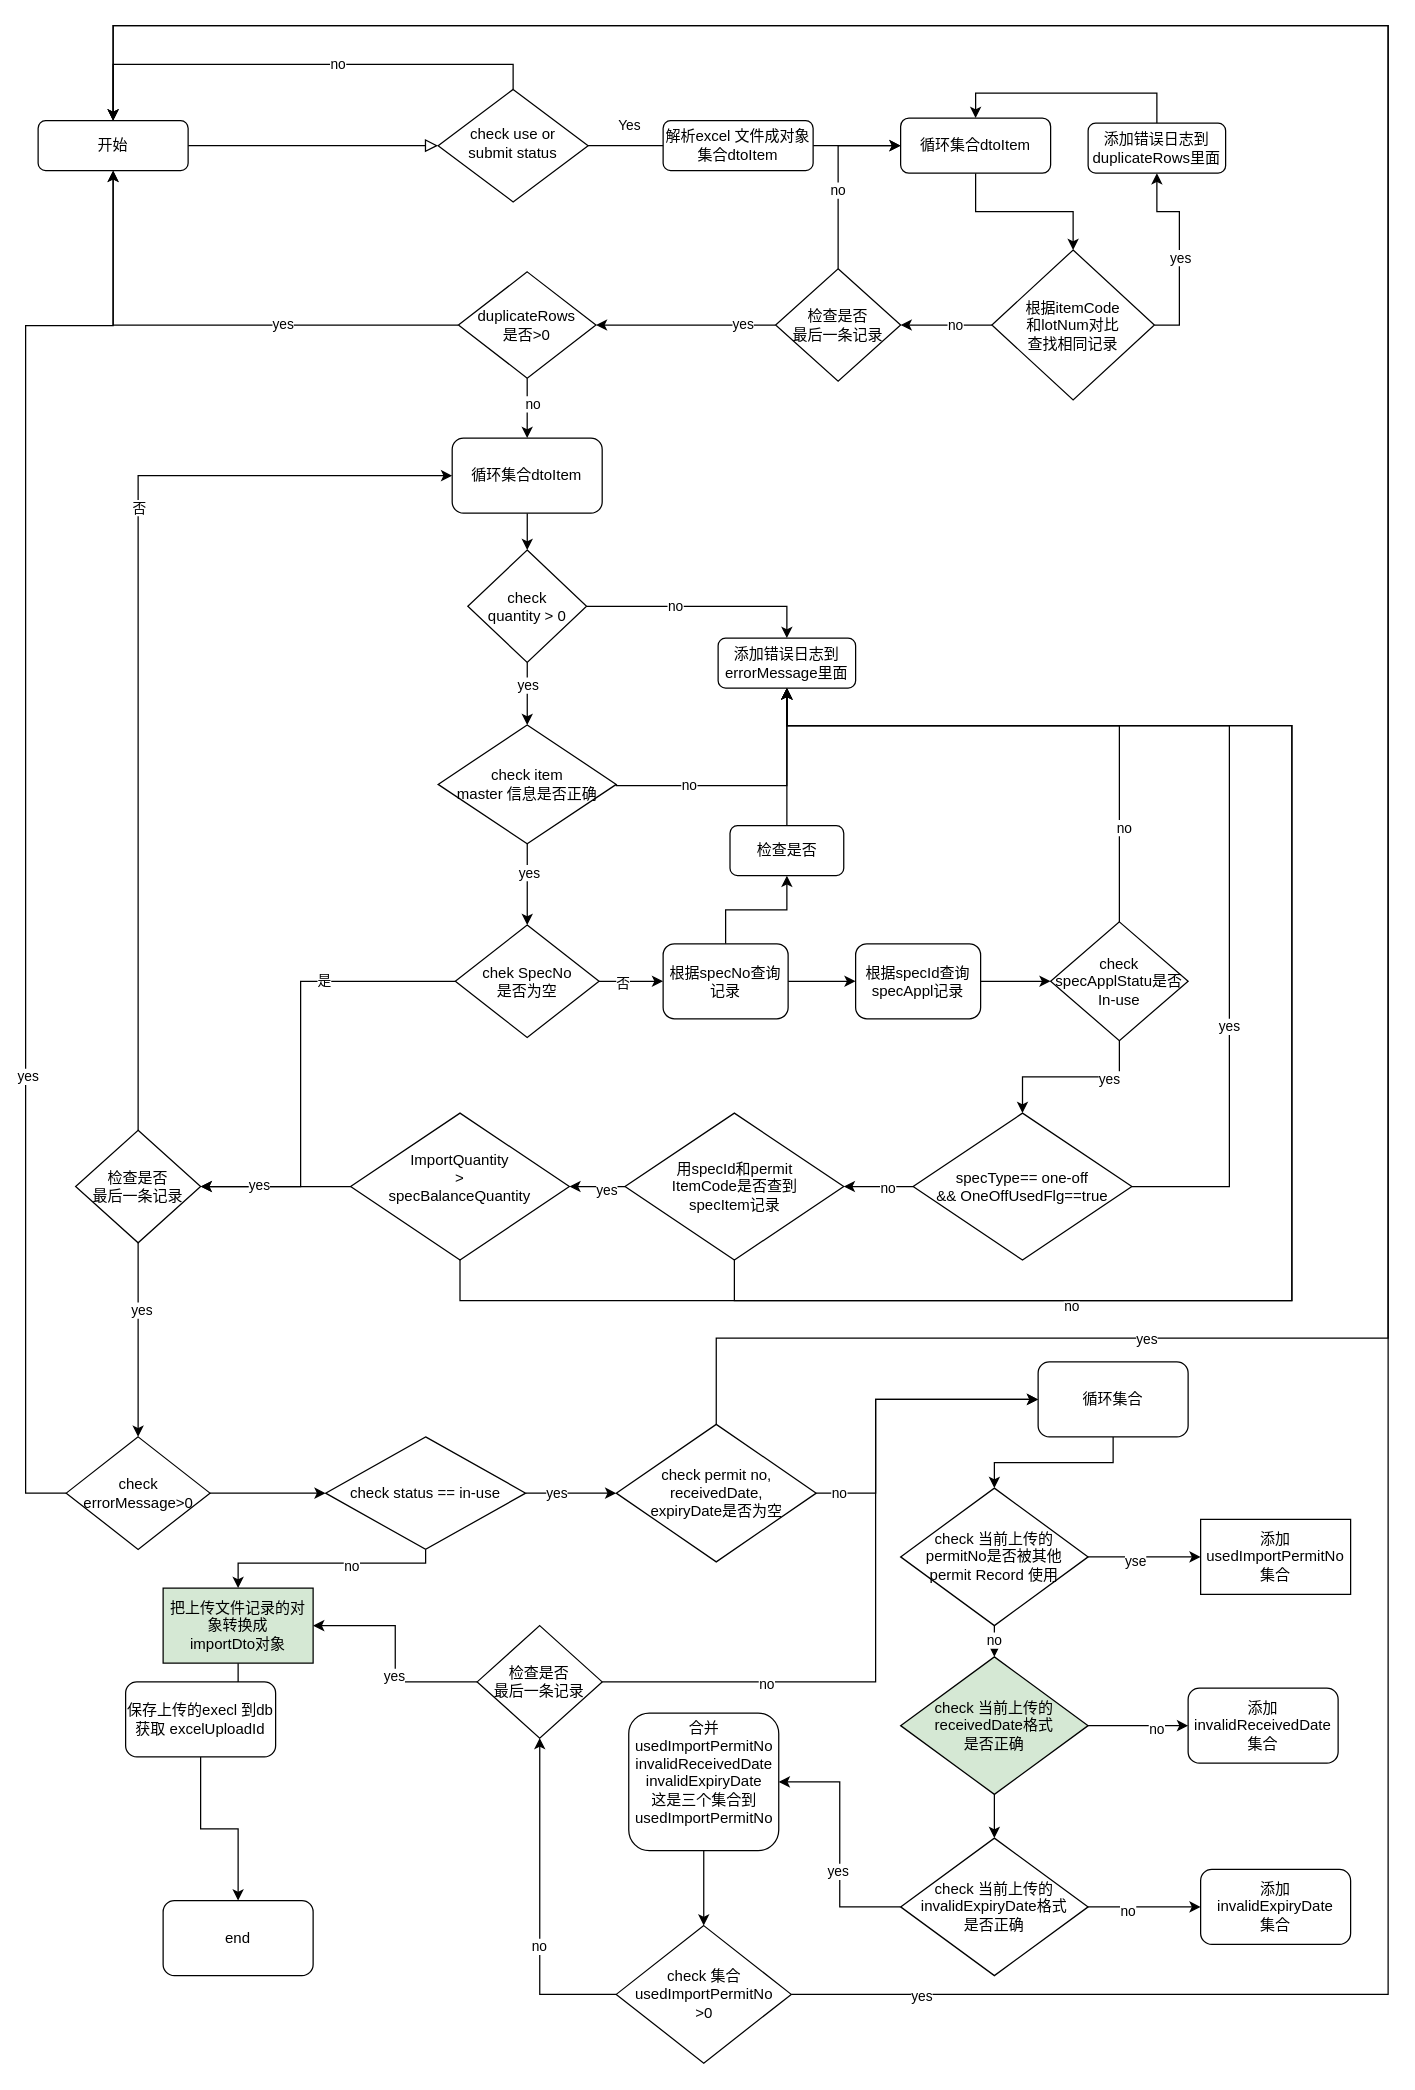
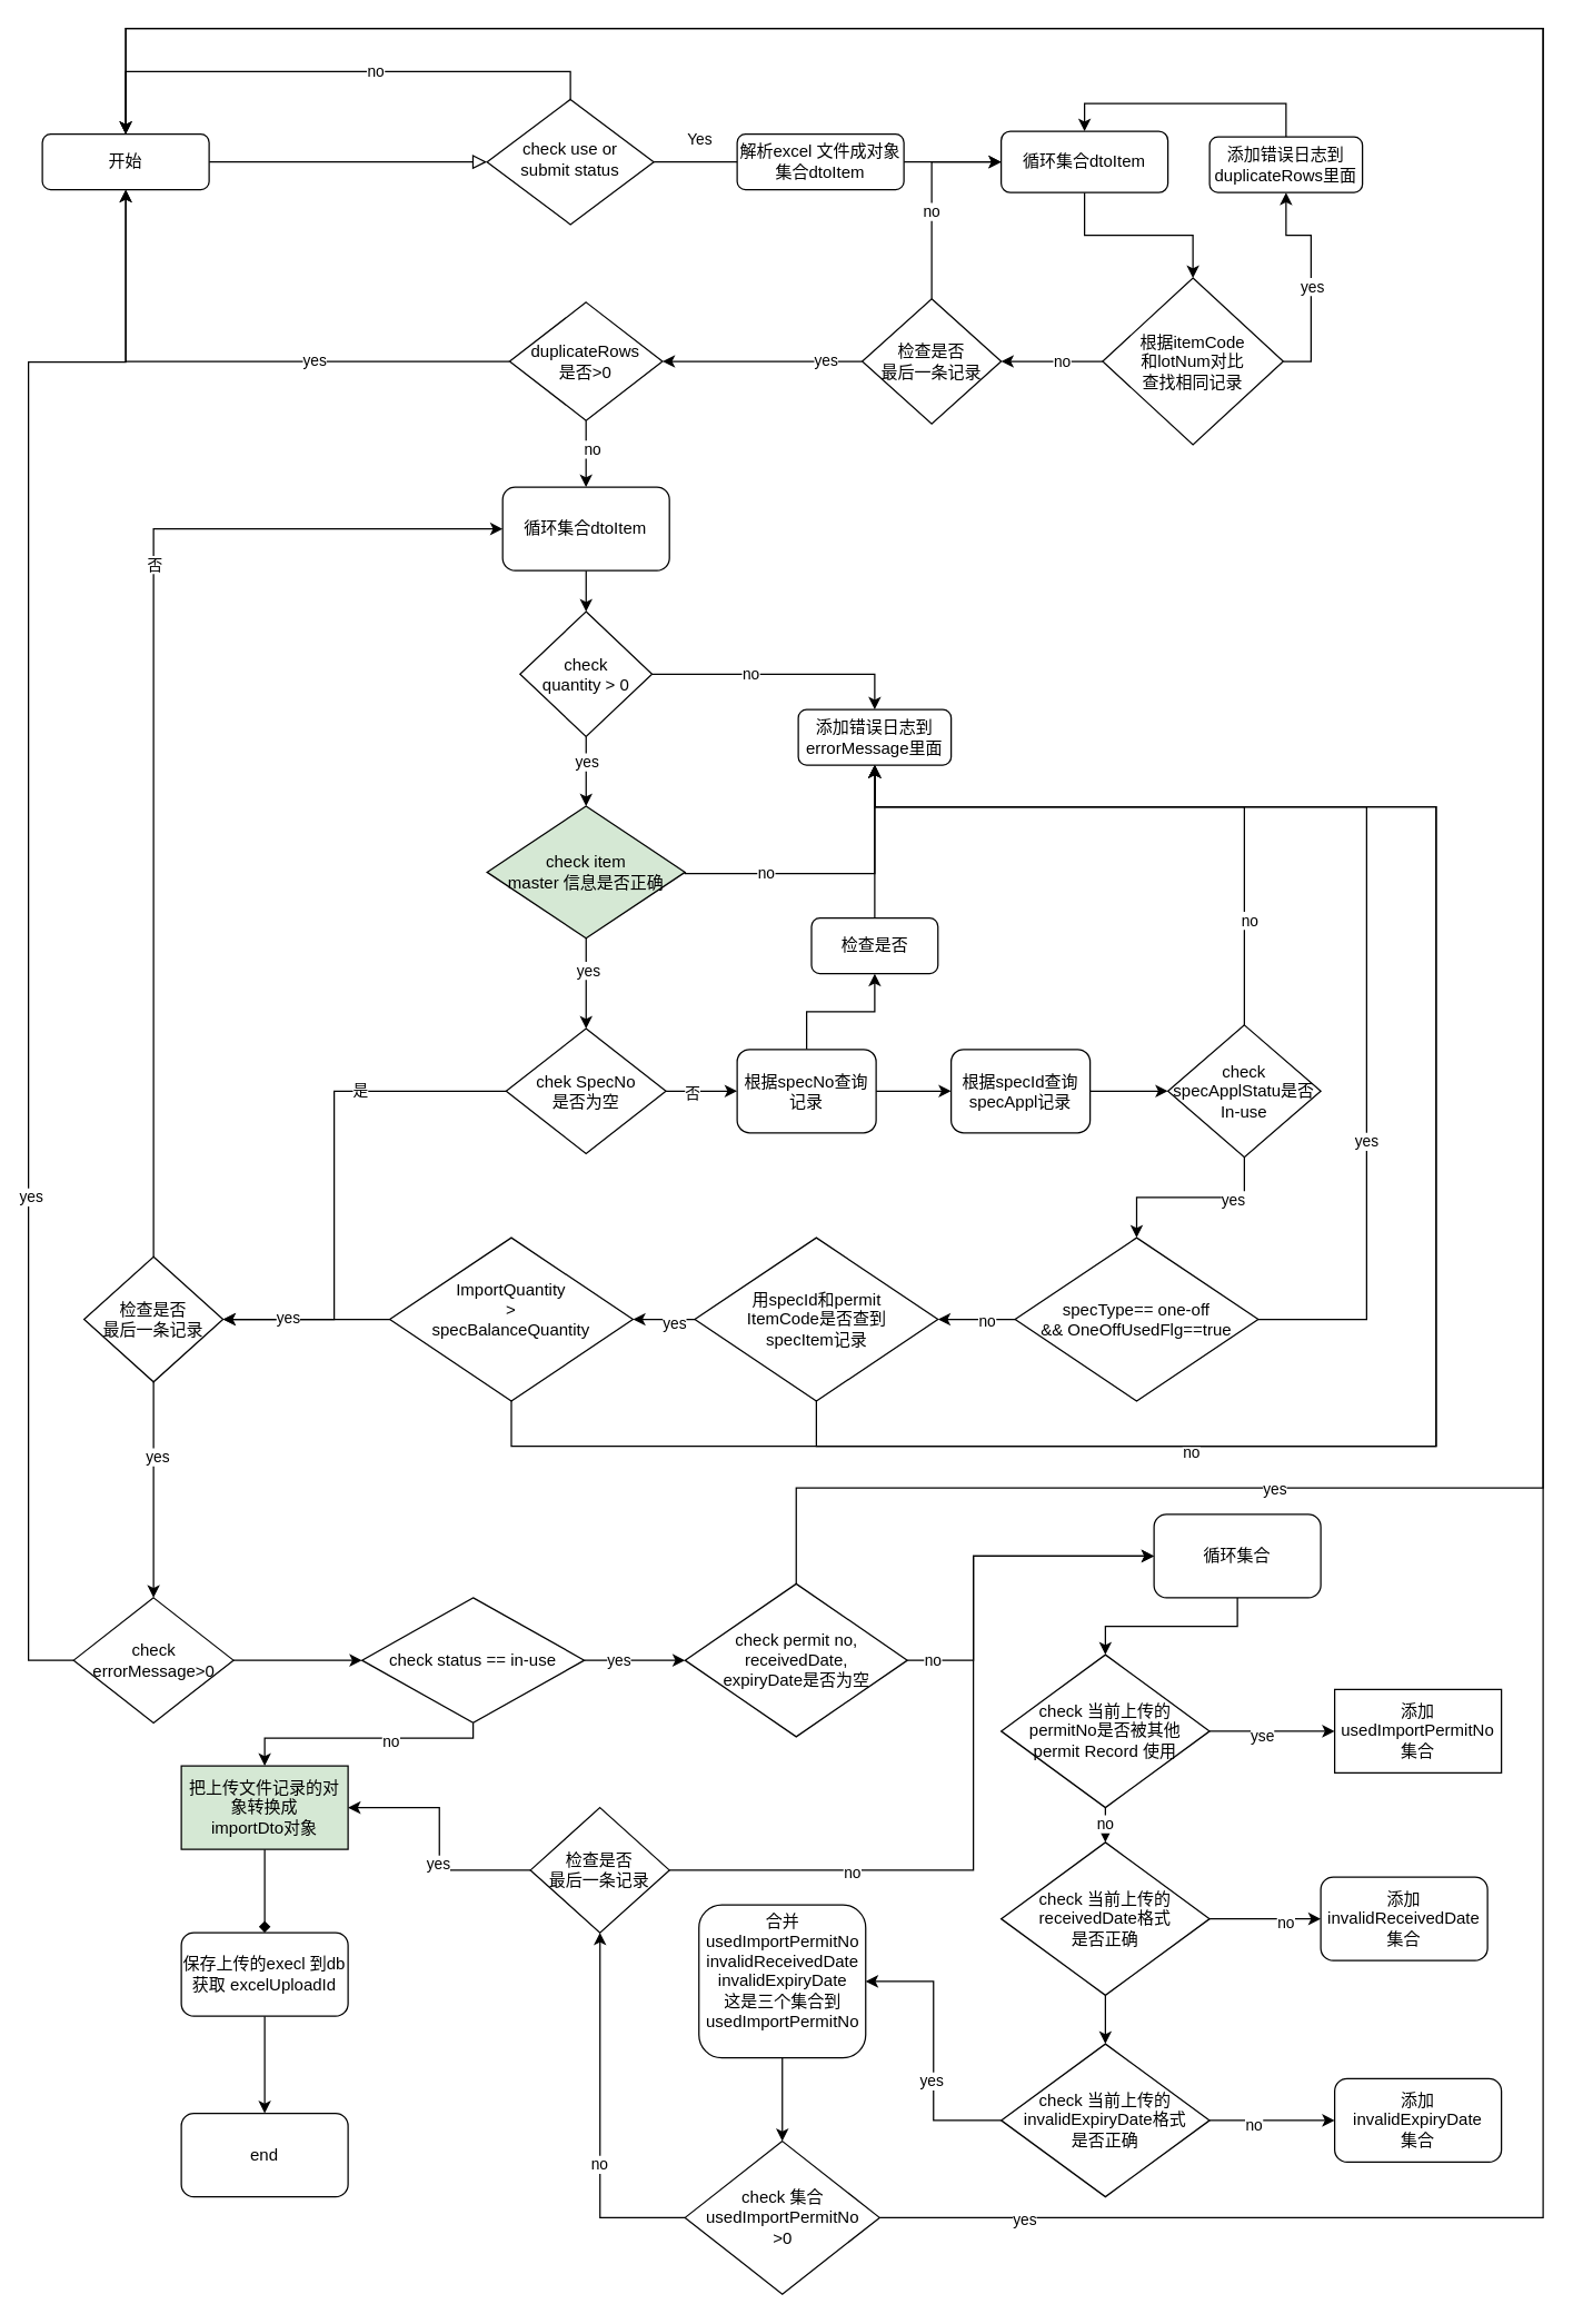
- <mxCell id="38" value="&lt;div&gt;check item &lt;br&gt;&lt;/div&gt;master 信息是否正确" style="rhombus;whiteSpace=wrap;html=1;" parent="1" vertex="1"><mxGeometry x="350" y="579.5" width="142.5" height="95" as="geometry" /></mxCell>
+ <mxCell id="38" value="&lt;div&gt;check item &lt;br&gt;&lt;/div&gt;master 信息是否正确" style="rhombus;whiteSpace=wrap;html=1;fillColor=#d5e8d4;" parent="1" vertex="1"><mxGeometry x="350" y="579.5" width="142.5" height="95" as="geometry" /></mxCell>
- <mxCell id="124" value="&lt;div&gt;保存上传的execl 到db&lt;/div&gt;&lt;div&gt;获取 excelUploadId&lt;br&gt;&lt;/div&gt;" style="rounded=1;whiteSpace=wrap;html=1;" parent="1" vertex="1"><mxGeometry x="100" y="1345" width="120" height="60" as="geometry" /></mxCell>
+ <mxCell id="124" value="&lt;div&gt;保存上传的execl 到db&lt;/div&gt;&lt;div&gt;获取 excelUploadId&lt;br&gt;&lt;/div&gt;" style="rounded=1;whiteSpace=wrap;html=1;" parent="1" vertex="1"><mxGeometry x="130" y="1390" width="120" height="60" as="geometry" /></mxCell>
- <mxCell id="103" value="&lt;div&gt;check 当前上传的&lt;/div&gt;&lt;div&gt;receivedDate格式&lt;/div&gt;&lt;div&gt;是否正确&lt;br&gt;&lt;/div&gt;" style="rhombus;whiteSpace=wrap;html=1;fillColor=#d5e8d4;" parent="1" vertex="1"><mxGeometry x="720" y="1325" width="150" height="110" as="geometry" /></mxCell>
+ <mxCell id="103" value="&lt;div&gt;check 当前上传的&lt;/div&gt;&lt;div&gt;receivedDate格式&lt;/div&gt;&lt;div&gt;是否正确&lt;br&gt;&lt;/div&gt;" style="rhombus;whiteSpace=wrap;html=1;" parent="1" vertex="1"><mxGeometry x="720" y="1325" width="150" height="110" as="geometry" /></mxCell>
